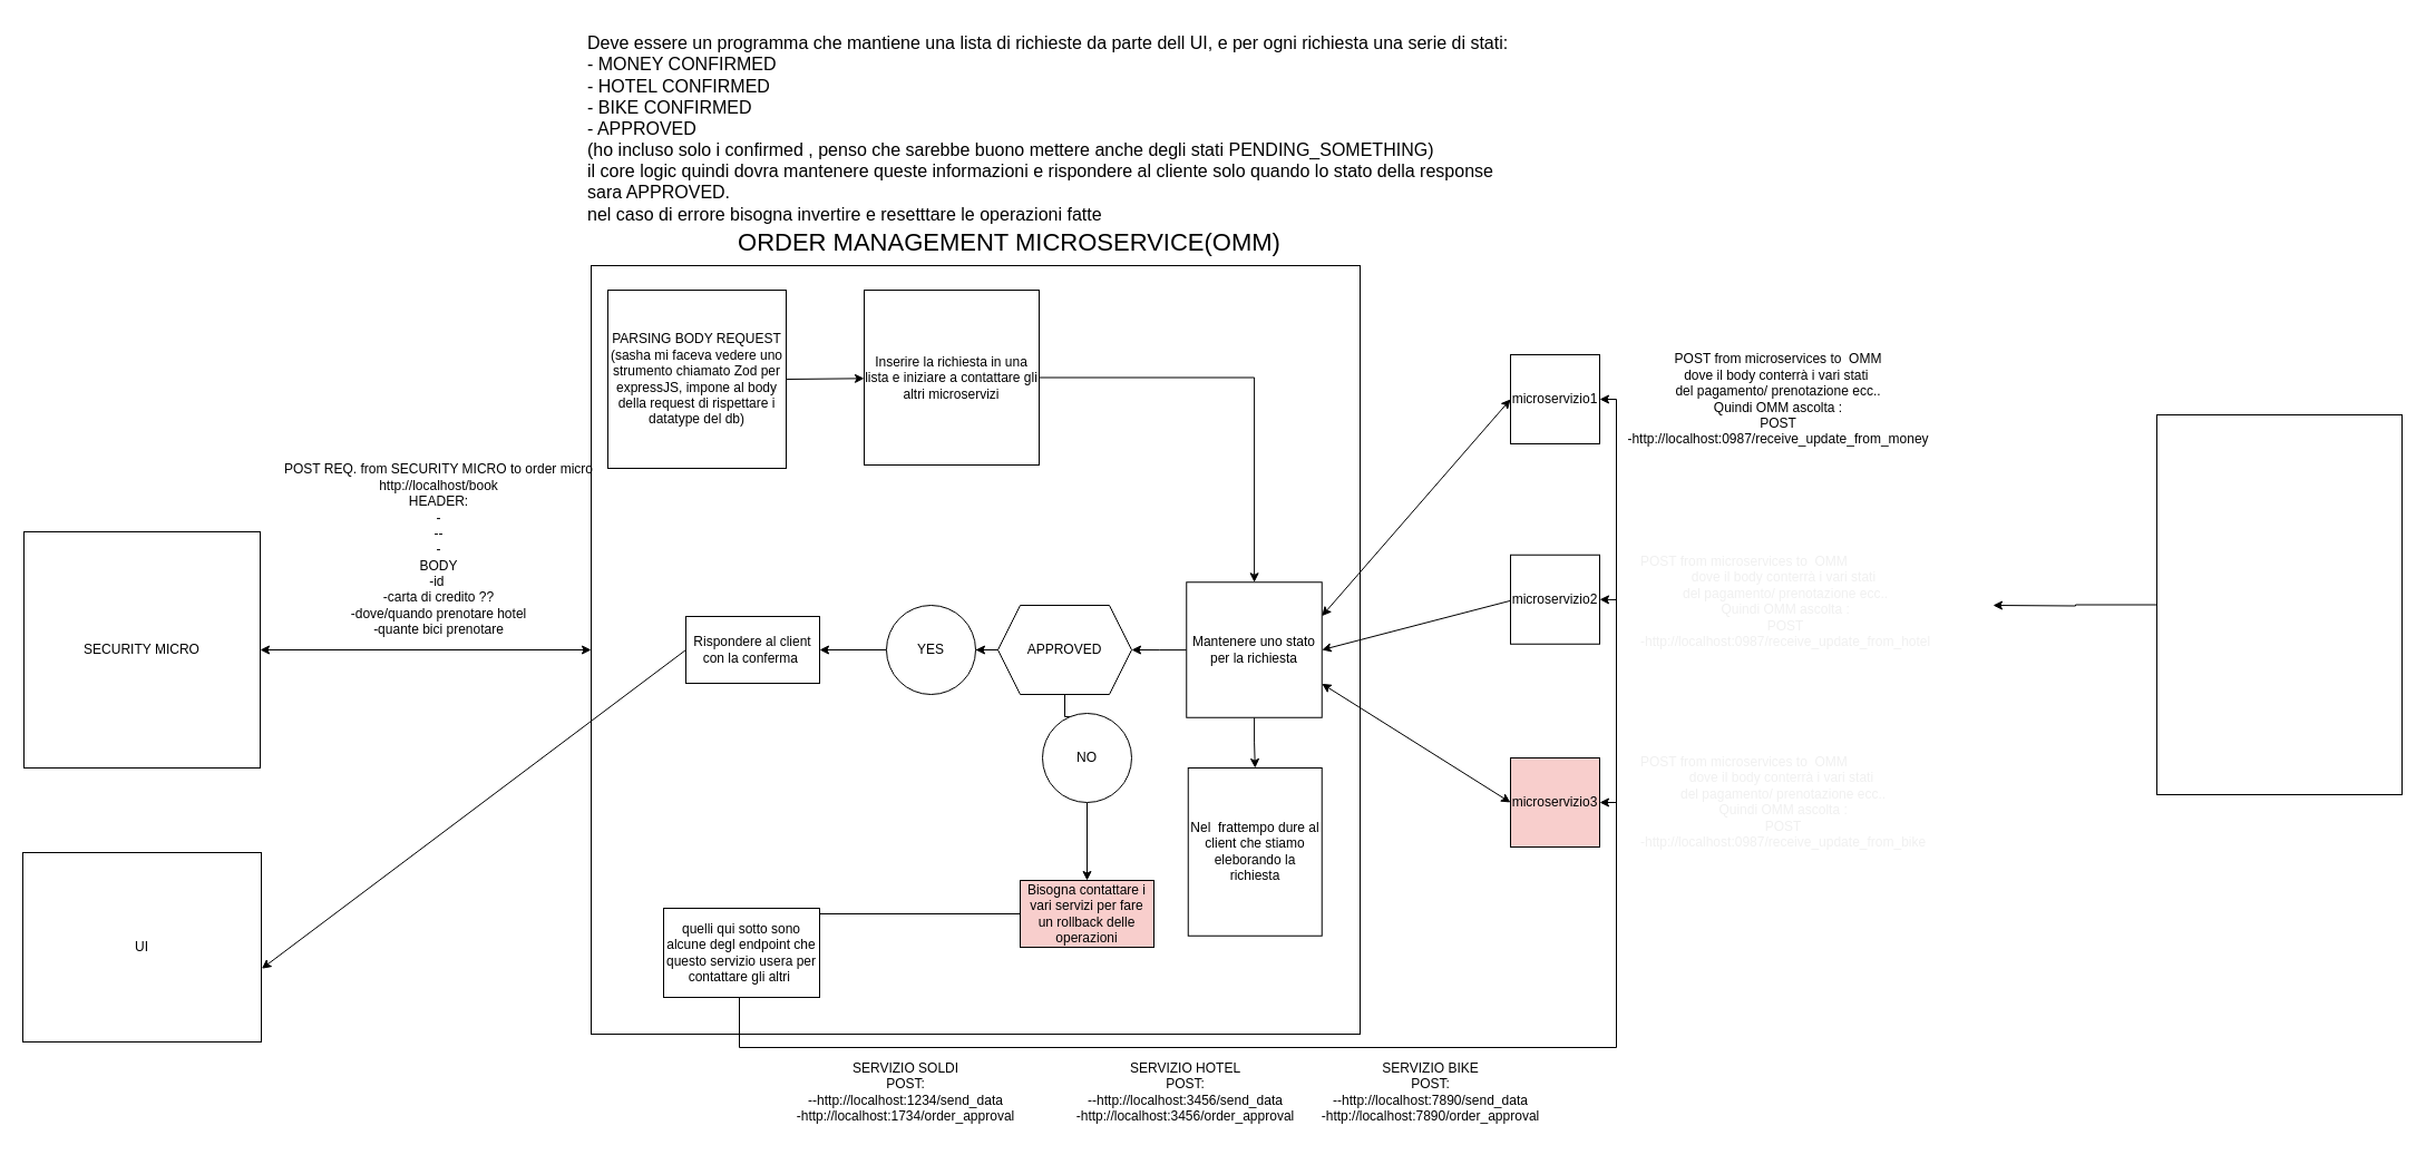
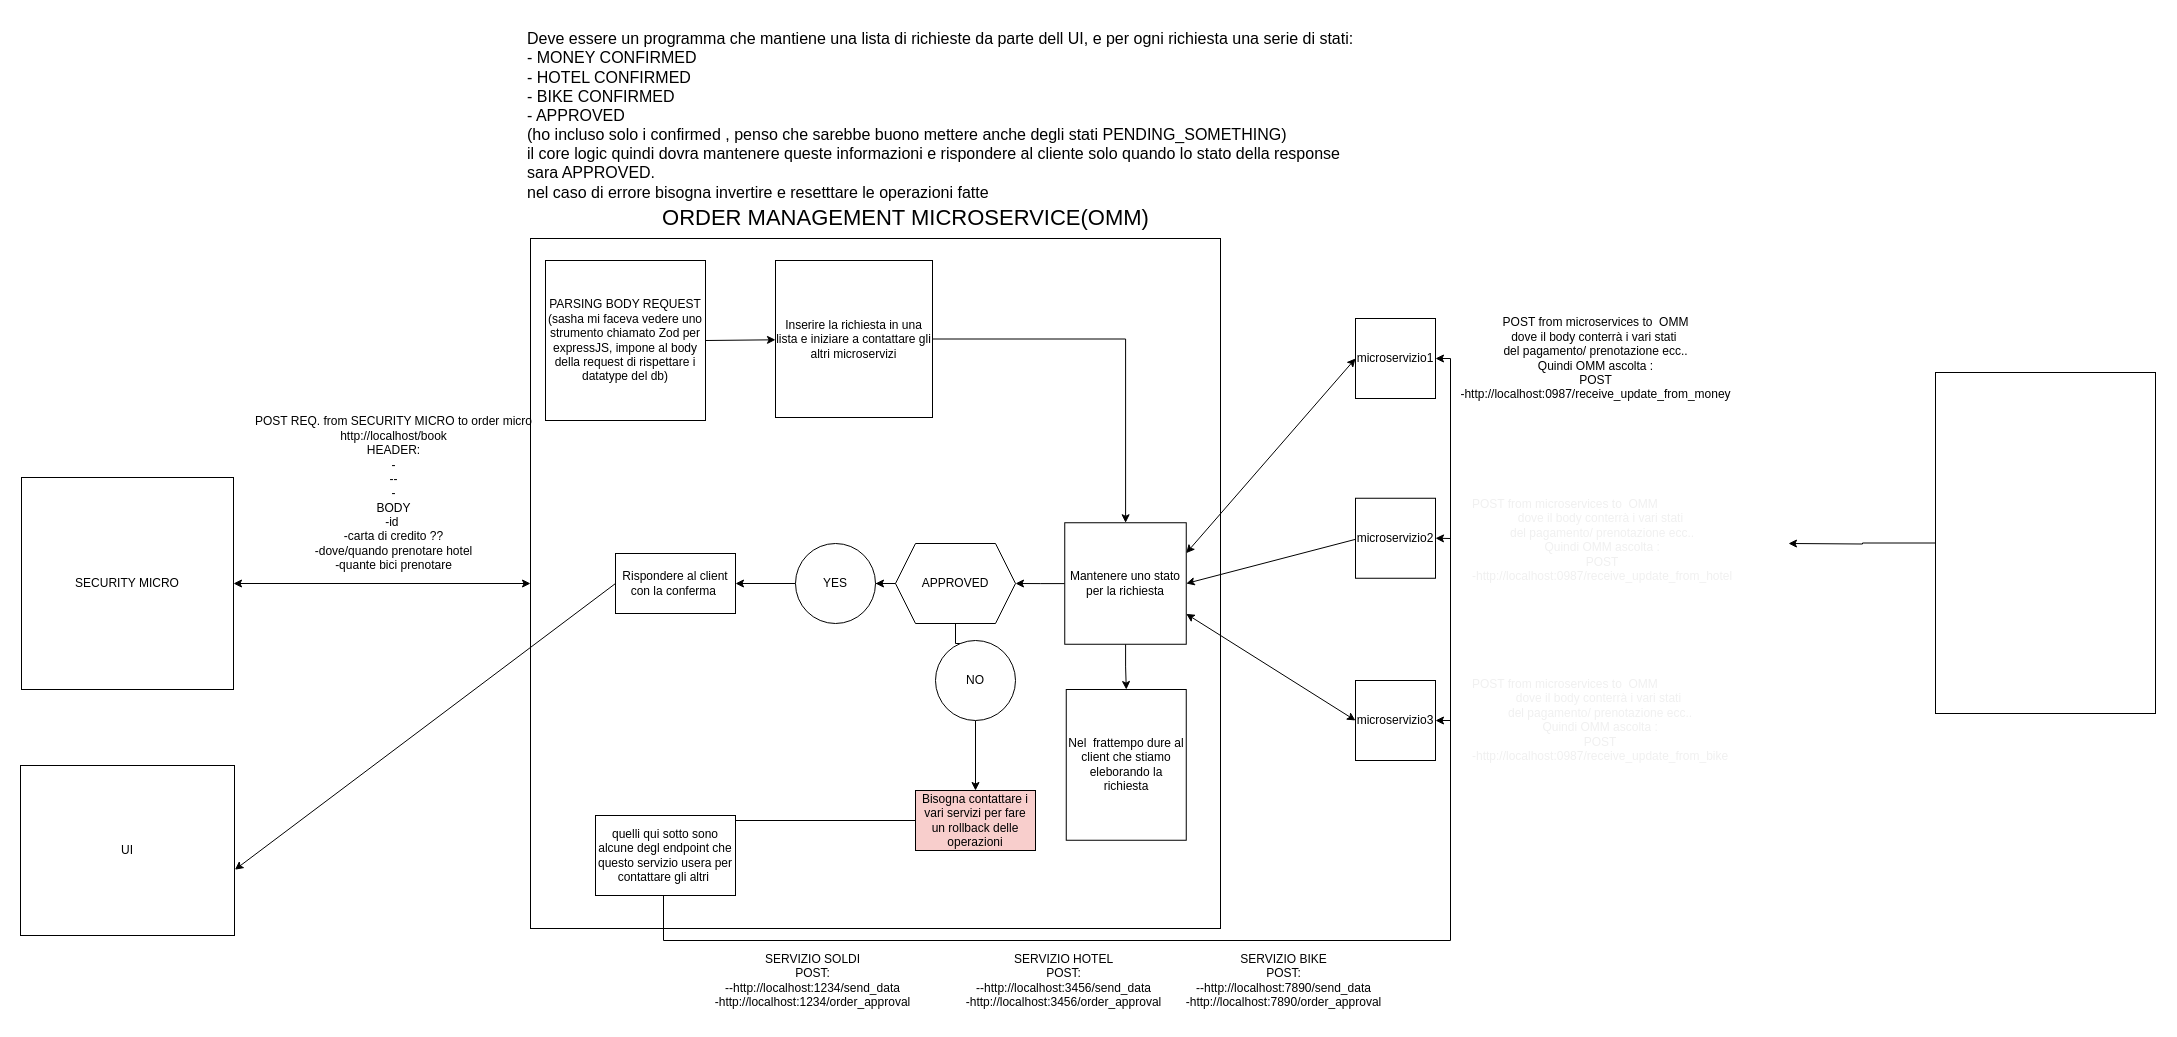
- <mxCell id="18" value="microservizio3" style="whiteSpace=wrap;html=1;aspect=fixed;movable=1;resizable=1;rotatable=1;deletable=1;editable=1;locked=0;connectable=1;fillColor=#f8cecc;" parent="1" vertex="1"><mxGeometry x="1355" y="680" width="80" height="80" as="geometry" /></mxCell>
+ <mxCell id="18" value="microservizio3" style="whiteSpace=wrap;html=1;aspect=fixed;movable=1;resizable=1;rotatable=1;deletable=1;editable=1;locked=0;connectable=1;" parent="1" vertex="1"><mxGeometry x="1355" y="680" width="80" height="80" as="geometry" /></mxCell>
- <mxCell id="34" value="SERVIZIO SOLDI&lt;div&gt;POST:&lt;/div&gt;&lt;div&gt;-&lt;span style=&quot;background-color: initial;&quot;&gt;-http://localhost:1234/&lt;/span&gt;&lt;span style=&quot;background-color: initial;&quot;&gt;send_data&lt;/span&gt;&lt;/div&gt;&lt;div&gt;-http://localhost:1734/order_approval&lt;/div&gt;" style="text;html=1;align=center;verticalAlign=middle;resizable=0;points=[];autosize=1;strokeColor=none;fillColor=none;" parent="1" vertex="1"><mxGeometry x="702" y="945" width="220" height="70" as="geometry" /></mxCell>
+ <mxCell id="34" value="SERVIZIO SOLDI&lt;div&gt;POST:&lt;/div&gt;&lt;div&gt;-&lt;span style=&quot;background-color: initial;&quot;&gt;-http://localhost:1234/&lt;/span&gt;&lt;span style=&quot;background-color: initial;&quot;&gt;send_data&lt;/span&gt;&lt;/div&gt;&lt;div&gt;-http://localhost:1234/order_approval&lt;/div&gt;" style="text;html=1;align=center;verticalAlign=middle;resizable=0;points=[];autosize=1;strokeColor=none;fillColor=none;" parent="1" vertex="1"><mxGeometry x="702" y="945" width="220" height="70" as="geometry" /></mxCell>
